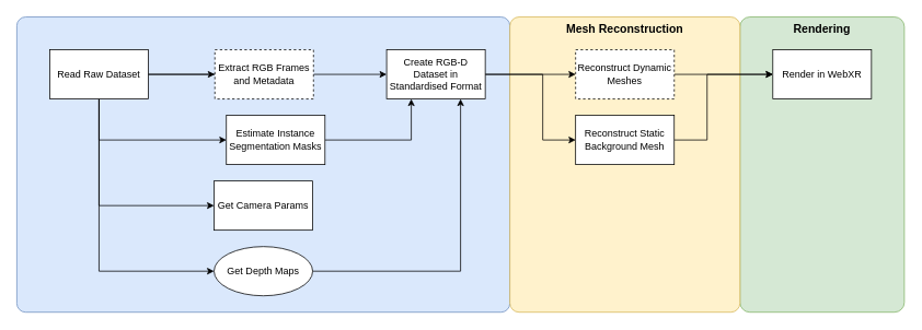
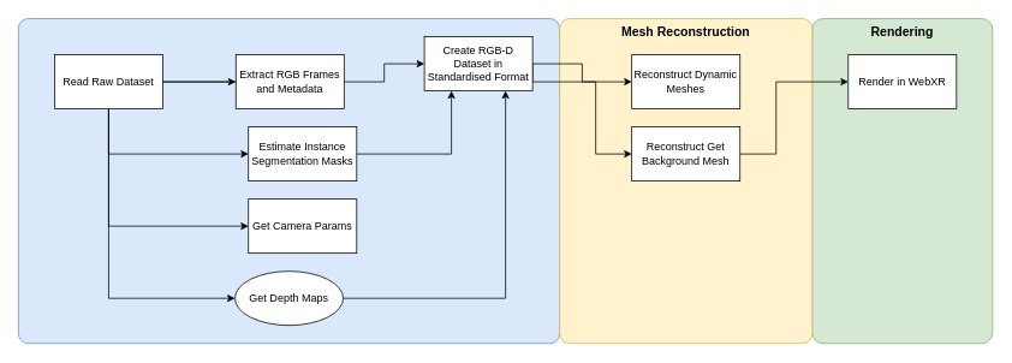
- <mxCell id="24" value="Extract RGB Frames&lt;br&gt;and Metadata" style="rounded=0;whiteSpace=wrap;html=1;labelBackgroundColor=none;dashed=1;" parent="1" vertex="1"><mxGeometry x="261" y="60" width="120" height="60" as="geometry" /></mxCell>
+ <mxCell id="24" value="Extract RGB Frames&lt;br&gt;and Metadata" style="rounded=0;whiteSpace=wrap;html=1;labelBackgroundColor=none;" parent="1" vertex="1"><mxGeometry x="261" y="60" width="120" height="60" as="geometry" /></mxCell>
- <mxCell id="7" value="Create RGB-D Dataset in Standardised Format" style="rounded=0;whiteSpace=wrap;html=1;labelBackgroundColor=none;" parent="1" vertex="1"><mxGeometry x="470" y="60" width="120" height="60" as="geometry" /></mxCell>
+ <mxCell id="7" value="Create RGB-D Dataset in Standardised Format" style="rounded=0;whiteSpace=wrap;html=1;labelBackgroundColor=none;" parent="1" vertex="1"><mxGeometry x="470" y="40" width="120" height="60" as="geometry" /></mxCell>
- <mxCell id="16" value="Reconstruct Dynamic Meshes" style="rounded=0;whiteSpace=wrap;html=1;labelBackgroundColor=none;dashed=1;" parent="1" vertex="1"><mxGeometry x="700" y="60" width="120" height="60" as="geometry" /></mxCell>
+ <mxCell id="16" value="Reconstruct Dynamic Meshes" style="rounded=0;whiteSpace=wrap;html=1;labelBackgroundColor=none;" parent="1" vertex="1"><mxGeometry x="700" y="60" width="120" height="60" as="geometry" /></mxCell>
- <mxCell id="15" style="edgeStyle=orthogonalEdgeStyle;rounded=0;orthogonalLoop=1;jettySize=auto;html=1;exitX=1;exitY=0.5;exitDx=0;exitDy=0;entryX=0;entryY=0.5;entryDx=0;entryDy=0;labelBackgroundColor=none;" parent="1" source="16" target="19" edge="1"><mxGeometry relative="1" as="geometry"><Array as="points"><mxPoint x="860" y="90" /><mxPoint x="860" y="90" /></Array></mxGeometry></mxCell>
- <mxCell id="18" value="Reconstruct Static Background Mesh" style="rounded=0;whiteSpace=wrap;html=1;labelBackgroundColor=none;" parent="1" vertex="1"><mxGeometry x="700" y="140" width="120" height="60" as="geometry" /></mxCell>
+ <mxCell id="18" value="Reconstruct Get Background Mesh" style="rounded=0;whiteSpace=wrap;html=1;labelBackgroundColor=none;" parent="1" vertex="1"><mxGeometry x="700" y="140" width="120" height="60" as="geometry" /></mxCell>
- <mxCell id="20" value="Get Camera Params" style="rounded=0;whiteSpace=wrap;html=1;labelBackgroundColor=none;" parent="1" vertex="1"><mxGeometry x="260" y="220" width="120" height="60" as="geometry" /></mxCell>
+ <mxCell id="20" value="Get Camera Params" style="rounded=0;whiteSpace=wrap;html=1;labelBackgroundColor=none;" parent="1" vertex="1"><mxGeometry x="275" y="220" width="120" height="60" as="geometry" /></mxCell>
